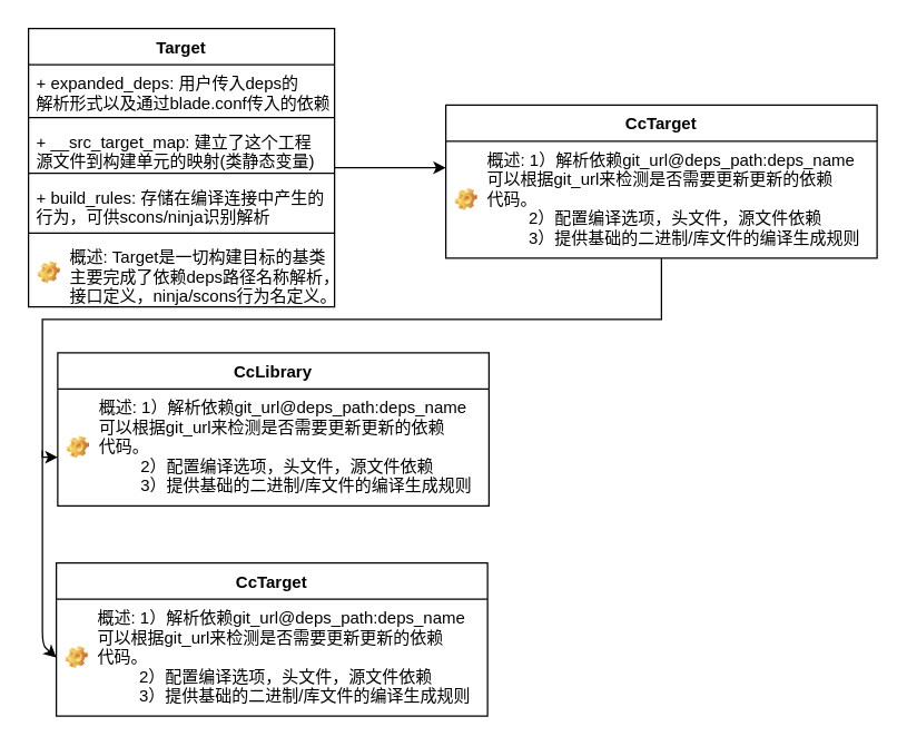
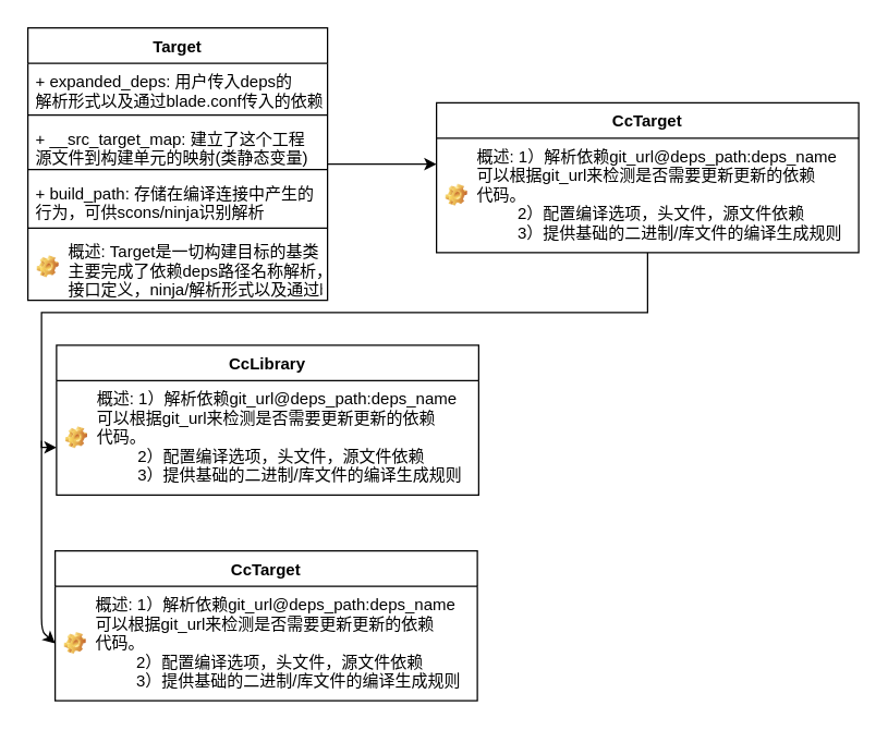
- <mxCell id="8" value="+ build_rules: 存储在编译连接中产生的&#10;行为，可供scons/ninja识别解析&#10;" style="text;strokeColor=none;fillColor=none;align=left;verticalAlign=top;spacingLeft=4;spacingRight=4;overflow=hidden;rotatable=0;points=[[0,0.5],[1,0.5]];portConstraint=eastwest;" vertex="1" parent="3"><mxGeometry y="108" width="220" height="35" as="geometry" /></mxCell>
+ <mxCell id="8" value="+ build_path: 存储在编译连接中产生的&#10;行为，可供scons/ninja识别解析&#10;" style="text;strokeColor=none;fillColor=none;align=left;verticalAlign=top;spacingLeft=4;spacingRight=4;overflow=hidden;rotatable=0;points=[[0,0.5],[1,0.5]];portConstraint=eastwest;" vertex="1" parent="3"><mxGeometry y="108" width="220" height="35" as="geometry" /></mxCell>
- <mxCell id="10" value="概述: Target是一切构建目标的基类&#10;主要完成了依赖deps路径名称解析，&#10;接口定义，ninja/scons行为名定义。" style="label;fontStyle=0;strokeColor=none;fillColor=none;align=left;verticalAlign=top;overflow=hidden;spacingLeft=28;spacingRight=4;rotatable=0;points=[[0,0.5],[1,0.5]];portConstraint=eastwest;imageWidth=16;imageHeight=16;image=img/clipart/Gear_128x128.png;rounded=0;" vertex="1" parent="3"><mxGeometry y="151" width="220" height="49" as="geometry" /></mxCell>
+ <mxCell id="10" value="概述: Target是一切构建目标的基类&#10;主要完成了依赖deps路径名称解析，&#10;接口定义，ninja/解析形式以及通过blade。" style="label;fontStyle=0;strokeColor=none;fillColor=none;align=left;verticalAlign=top;overflow=hidden;spacingLeft=28;spacingRight=4;rotatable=0;points=[[0,0.5],[1,0.5]];portConstraint=eastwest;imageWidth=16;imageHeight=16;image=img/clipart/Gear_128x128.png;rounded=0;" vertex="1" parent="3"><mxGeometry y="151" width="220" height="49" as="geometry" /></mxCell>
